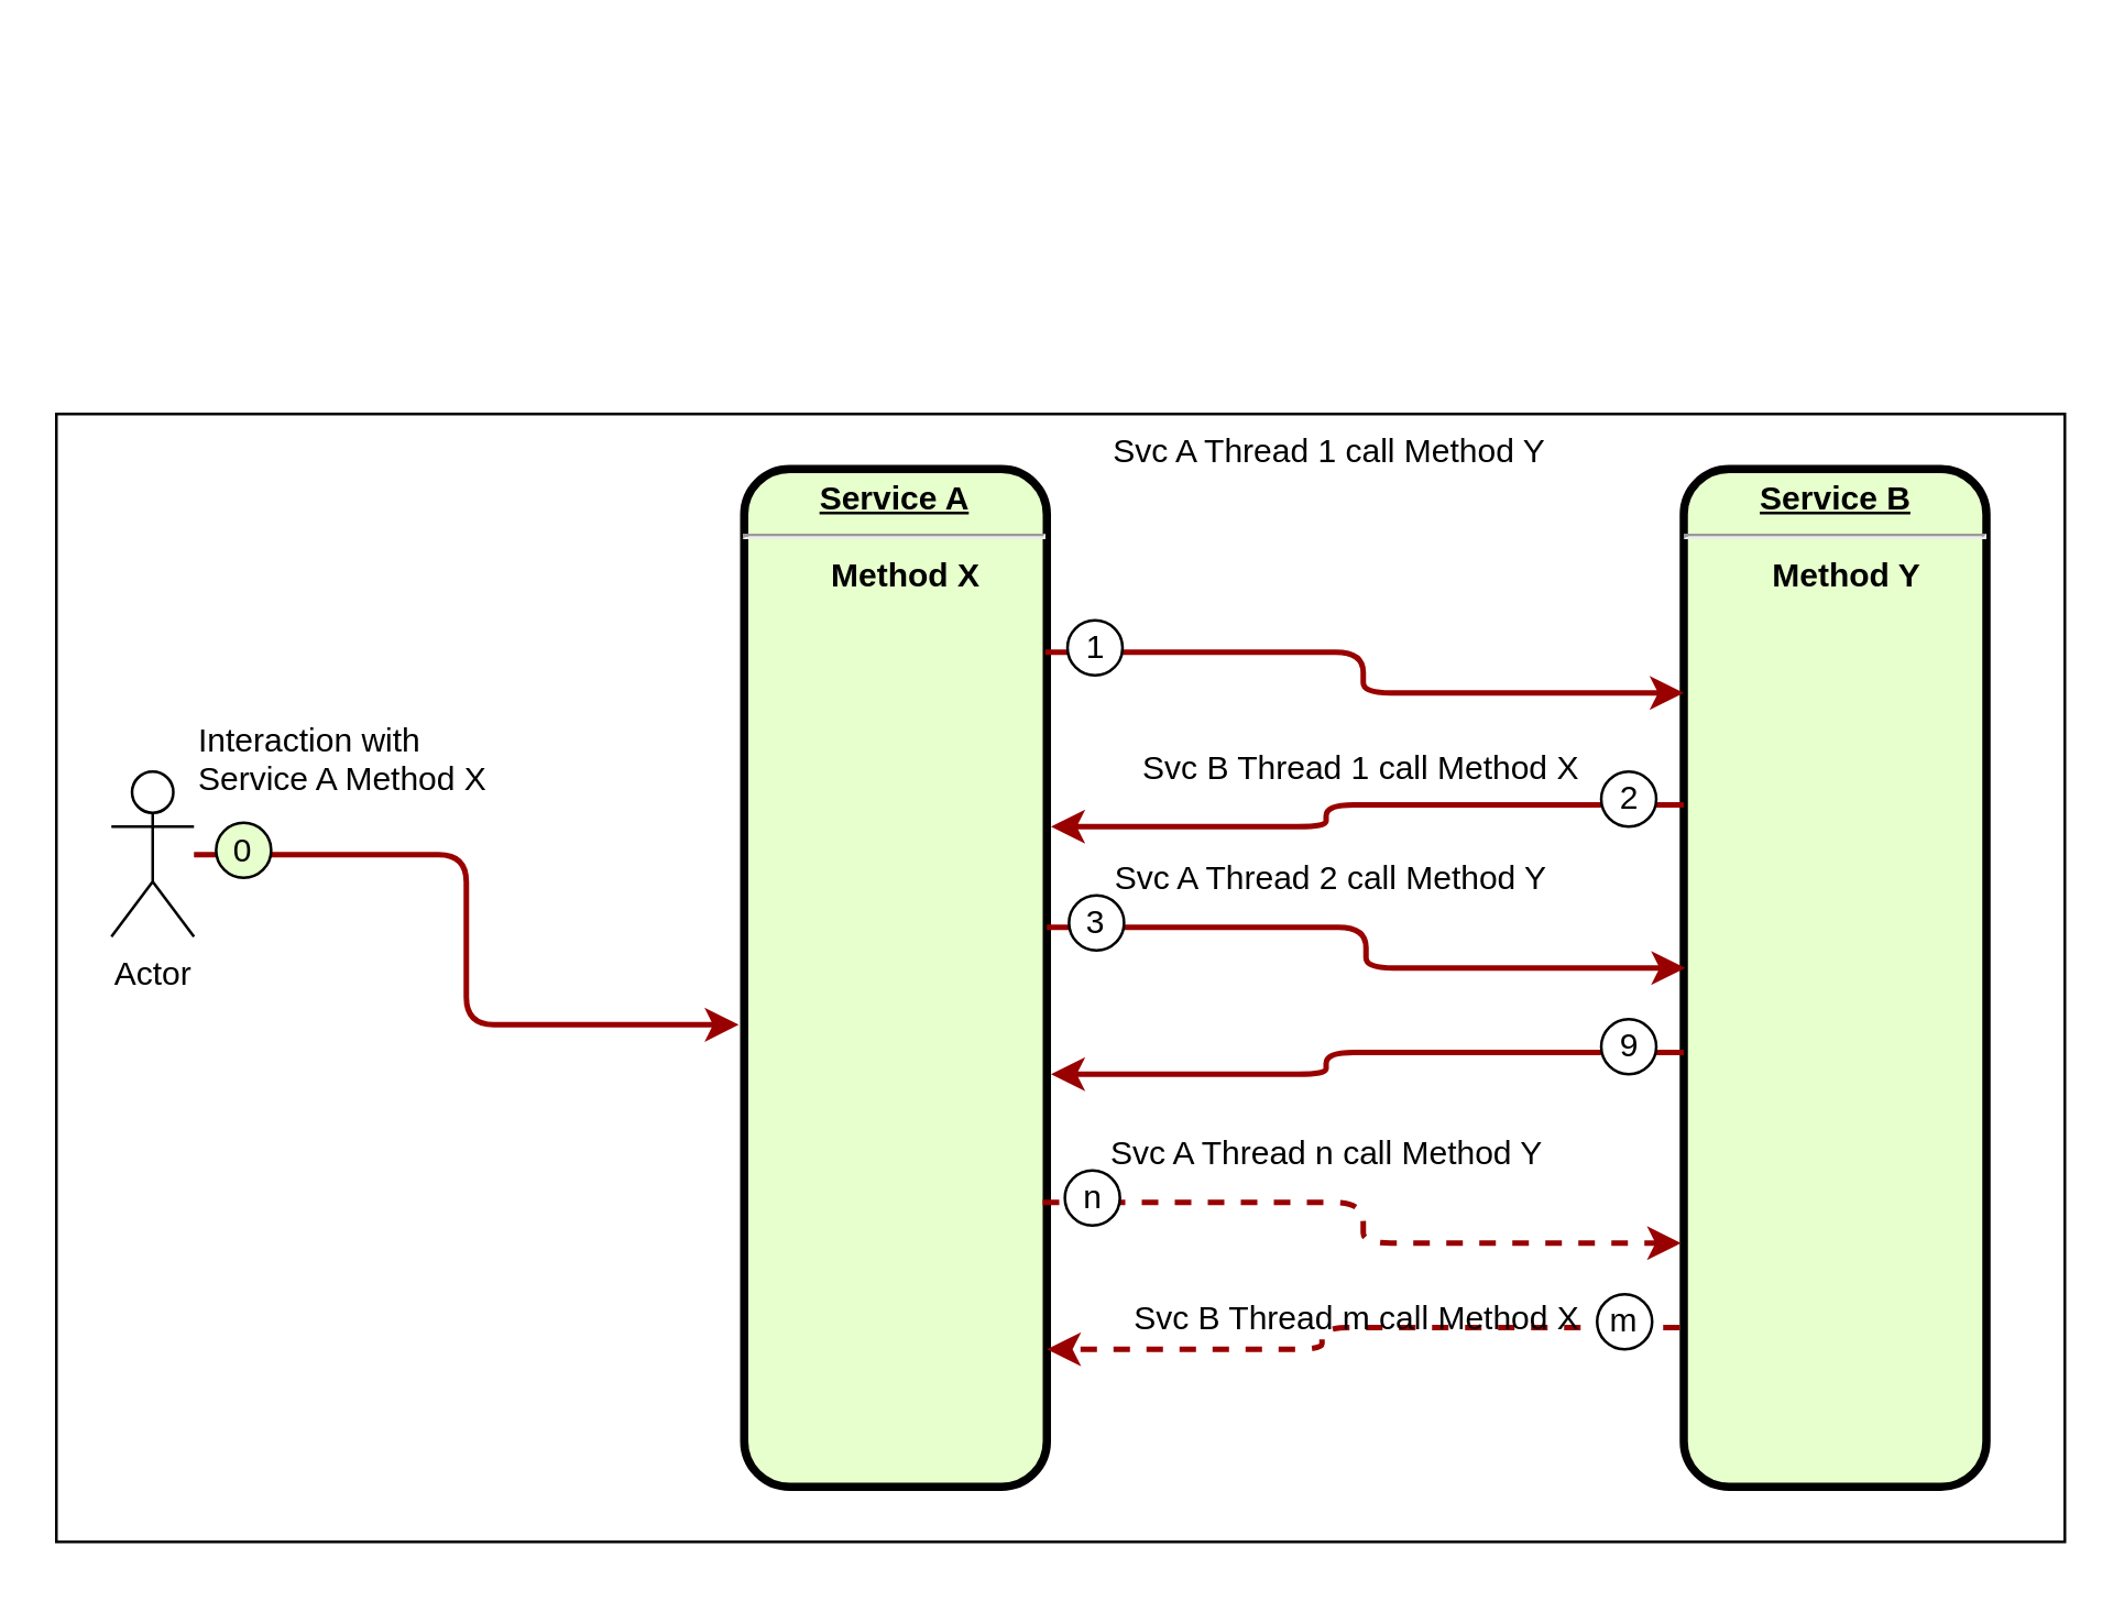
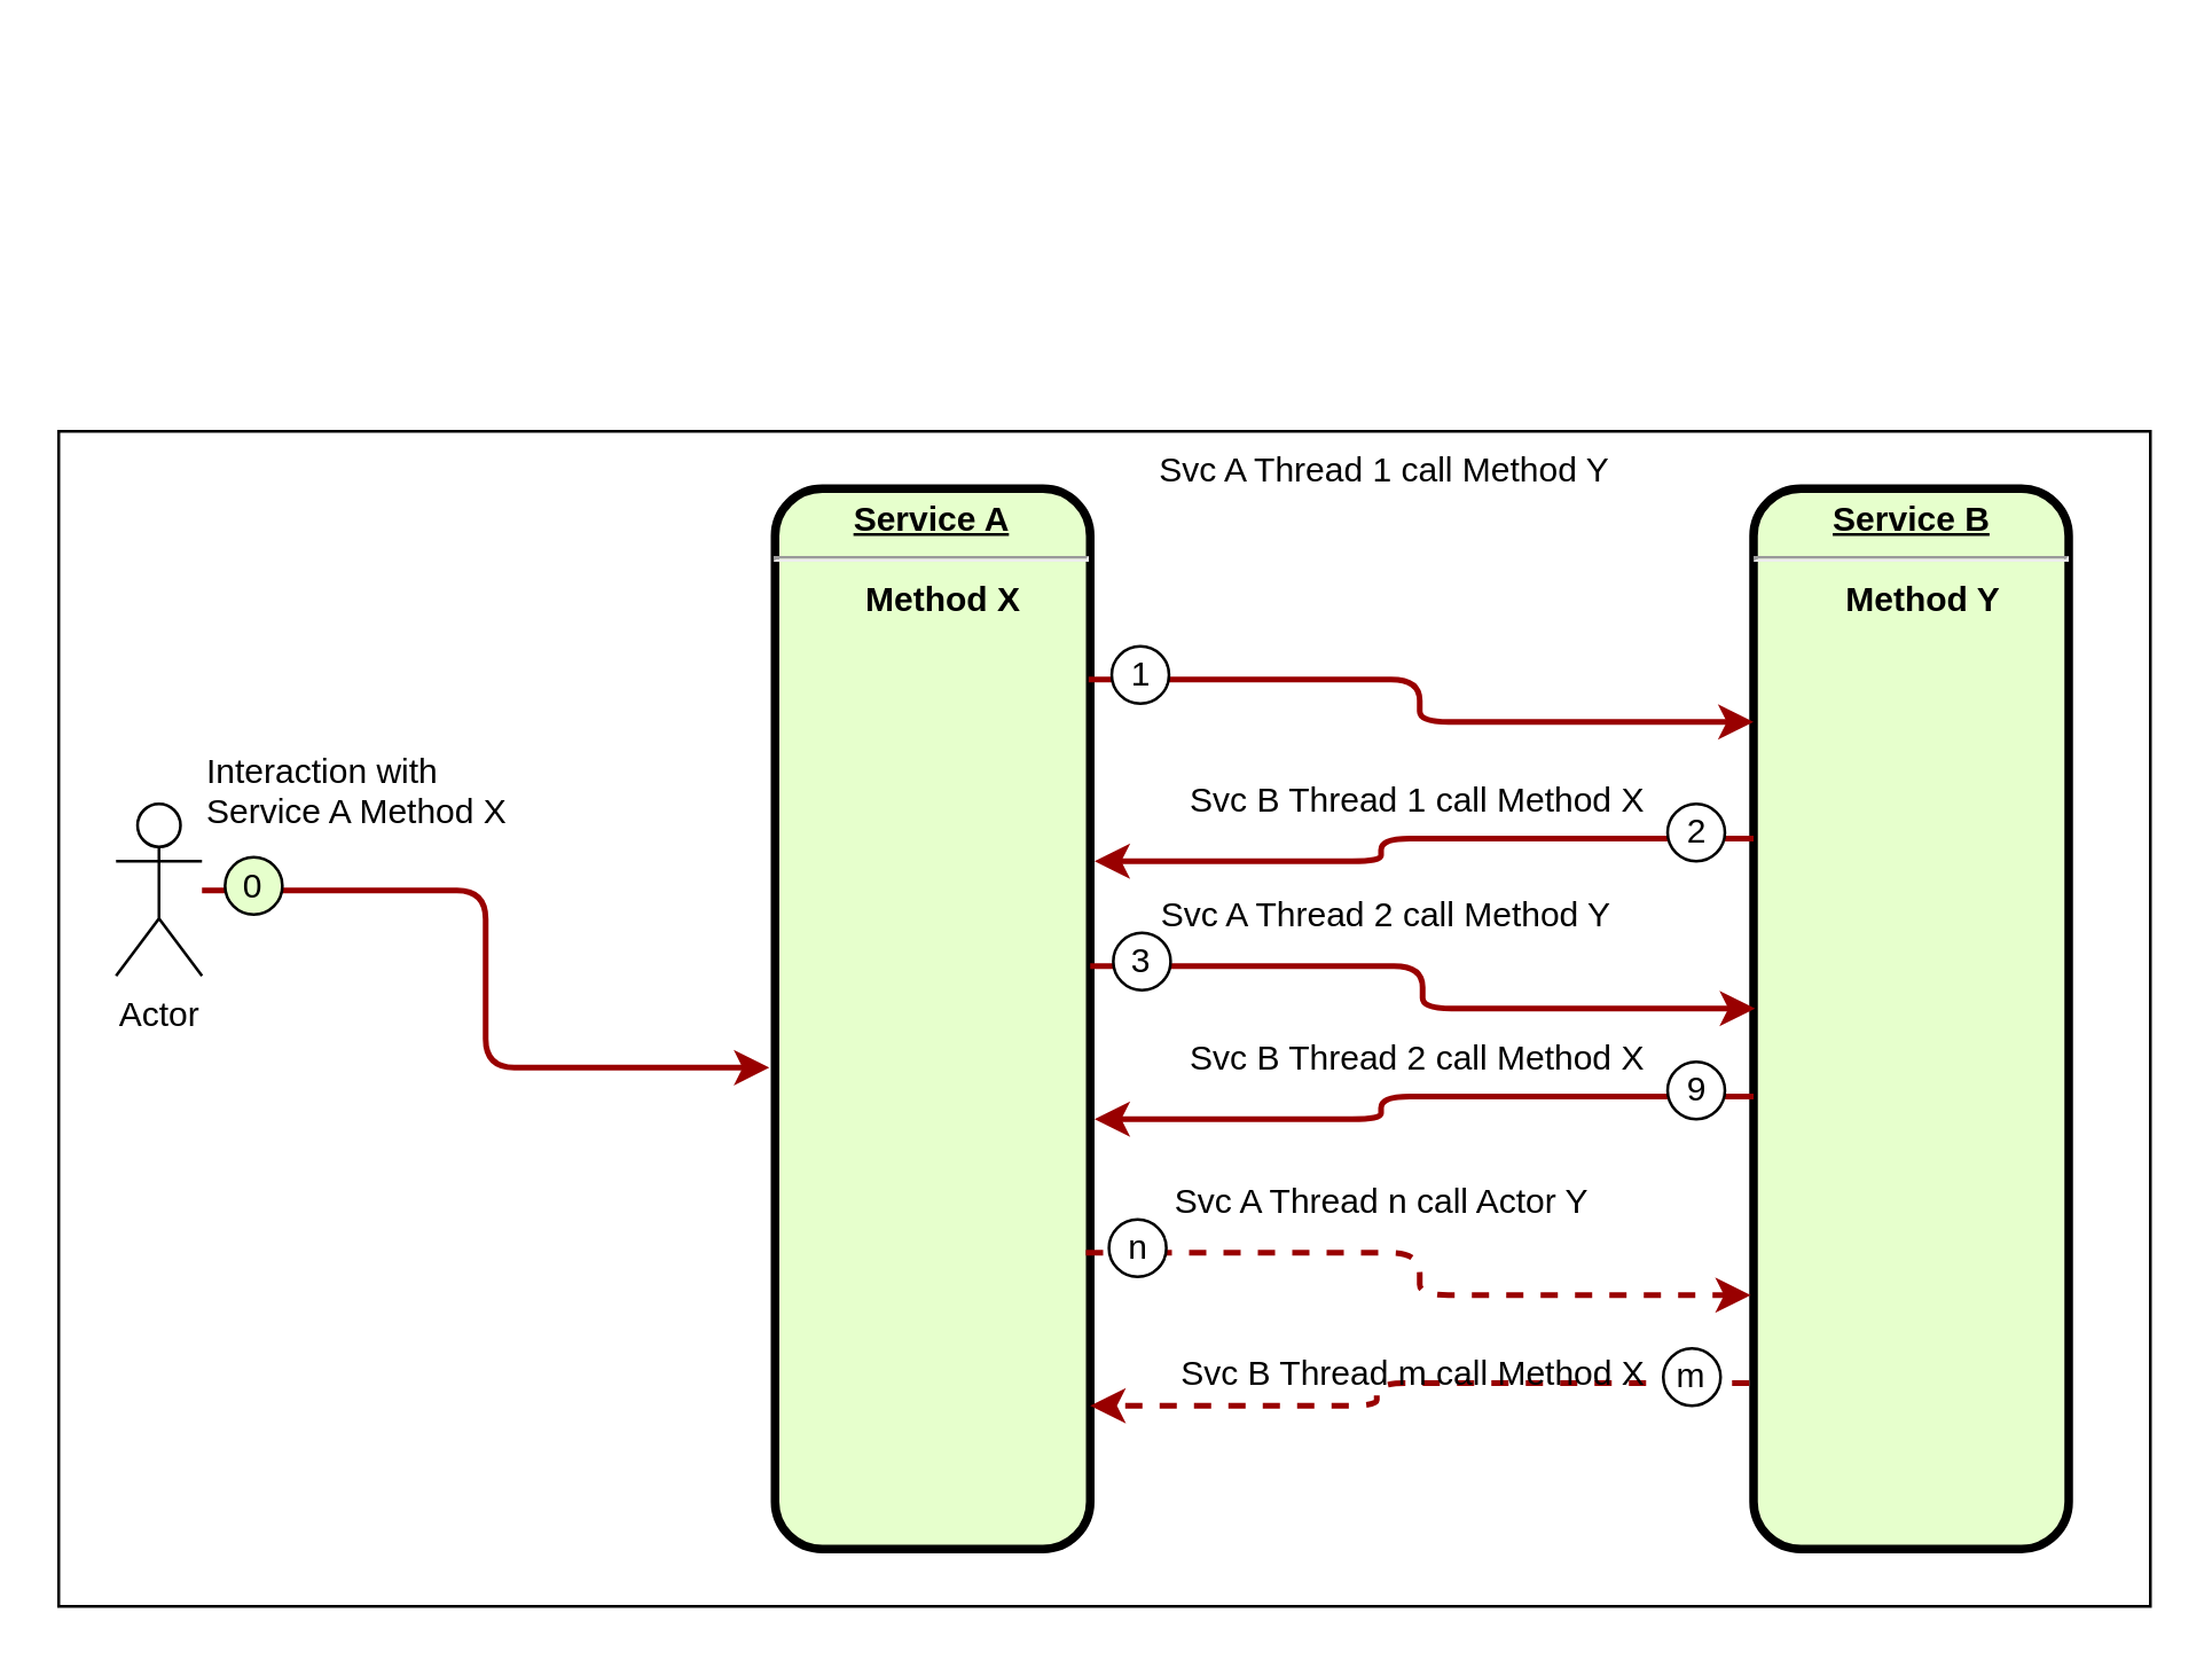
+ <mxCell id="16" value="Svc B Thread 2 call Method X" style="text;spacingTop=-5;align=center" parent="1" vertex="1"><mxGeometry x="417.5" y="360" width="154" height="20" as="geometry" /></mxCell>
- <mxCell id="19" value="Svc A Thread n call Method Y" style="text;spacingTop=-5;align=center" parent="1" vertex="1"><mxGeometry x="406.55" y="410" width="151" height="20" as="geometry" /></mxCell>
+ <mxCell id="19" value="Svc A Thread n call Actor Y" style="text;spacingTop=-5;align=center" parent="1" vertex="1"><mxGeometry x="406.55" y="410" width="151" height="20" as="geometry" /></mxCell>
